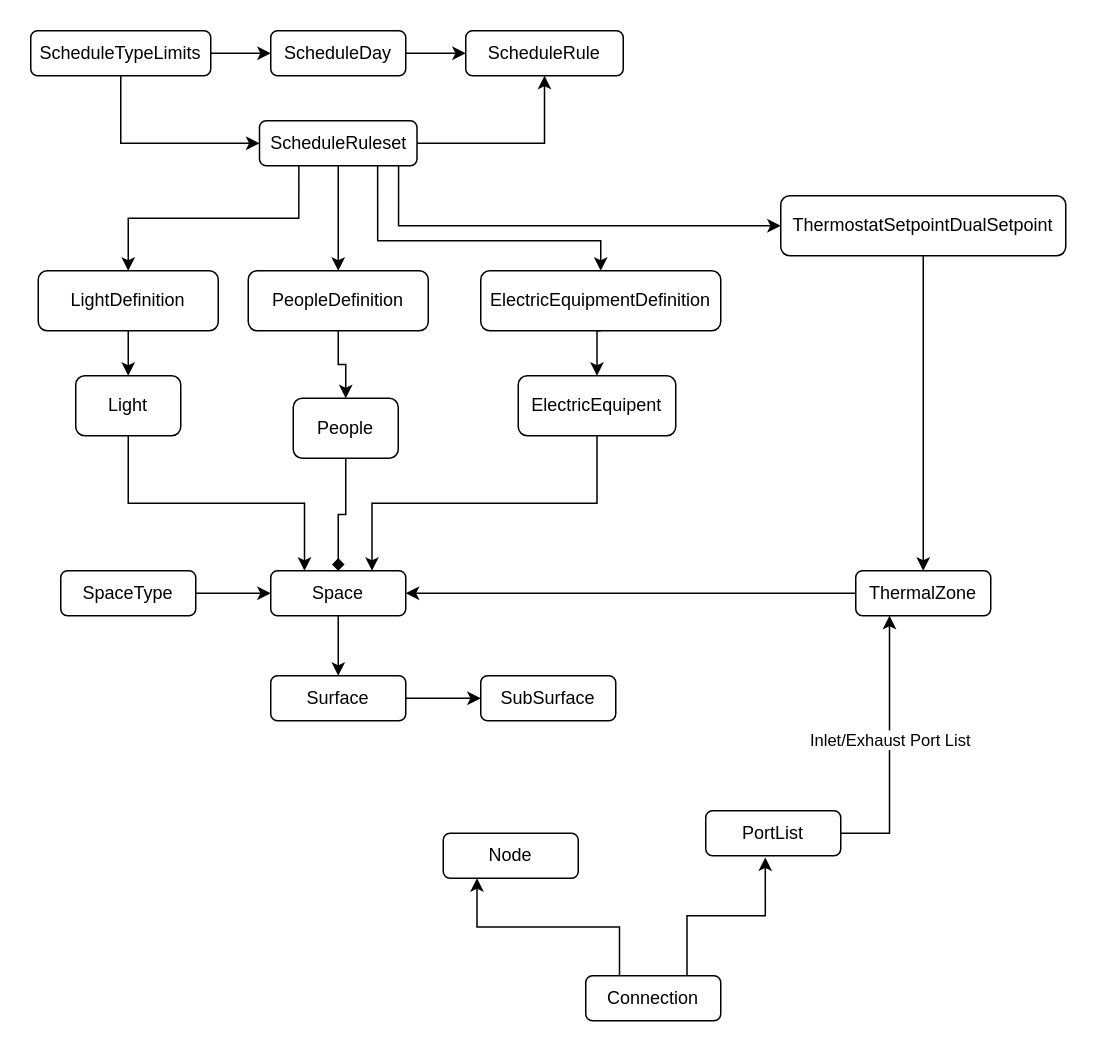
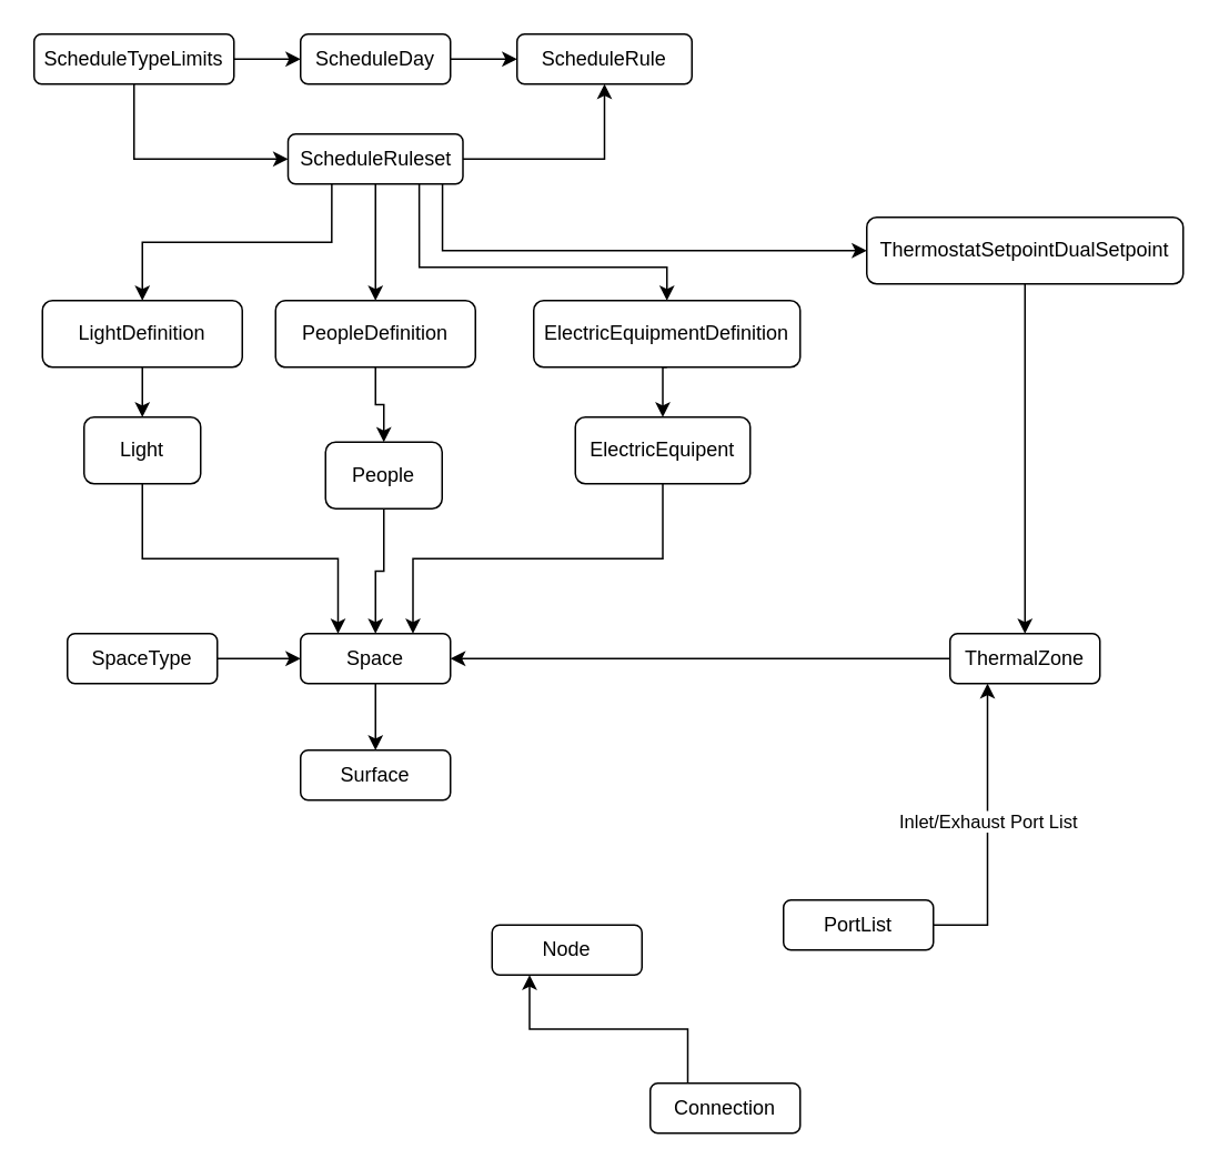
- <mxCell id="20" style="edgeStyle=orthogonalEdgeStyle;rounded=0;orthogonalLoop=1;jettySize=auto;html=1;exitX=0.5;exitY=1;exitDx=0;exitDy=0;endArrow=diamond;" parent="1" source="21" target="23" edge="1"><mxGeometry relative="1" as="geometry" /></mxCell>
+ <mxCell id="20" style="edgeStyle=orthogonalEdgeStyle;rounded=0;orthogonalLoop=1;jettySize=auto;html=1;exitX=0.5;exitY=1;exitDx=0;exitDy=0;" parent="1" source="21" target="23" edge="1"><mxGeometry relative="1" as="geometry" /></mxCell>
- <mxCell id="34" style="edgeStyle=orthogonalEdgeStyle;rounded=0;orthogonalLoop=1;jettySize=auto;html=1;exitX=1;exitY=0.5;exitDx=0;exitDy=0;" parent="1" source="35" target="36" edge="1"><mxGeometry relative="1" as="geometry" /></mxCell>
- <mxCell id="36" value="SubSurface" style="text;html=1;align=center;verticalAlign=middle;whiteSpace=wrap;rounded=1;strokeColor=default;glass=0;" parent="1" vertex="1"><mxGeometry x="320" y="450" width="90" height="30" as="geometry" /></mxCell>
- <mxCell id="43" style="edgeStyle=orthogonalEdgeStyle;rounded=0;orthogonalLoop=1;jettySize=auto;html=1;exitX=0.75;exitY=0;exitDx=0;exitDy=0;entryX=0.441;entryY=1.039;entryDx=0;entryDy=0;entryPerimeter=0;" parent="1" source="41" target="39" edge="1"><mxGeometry relative="1" as="geometry" /></mxCell>
